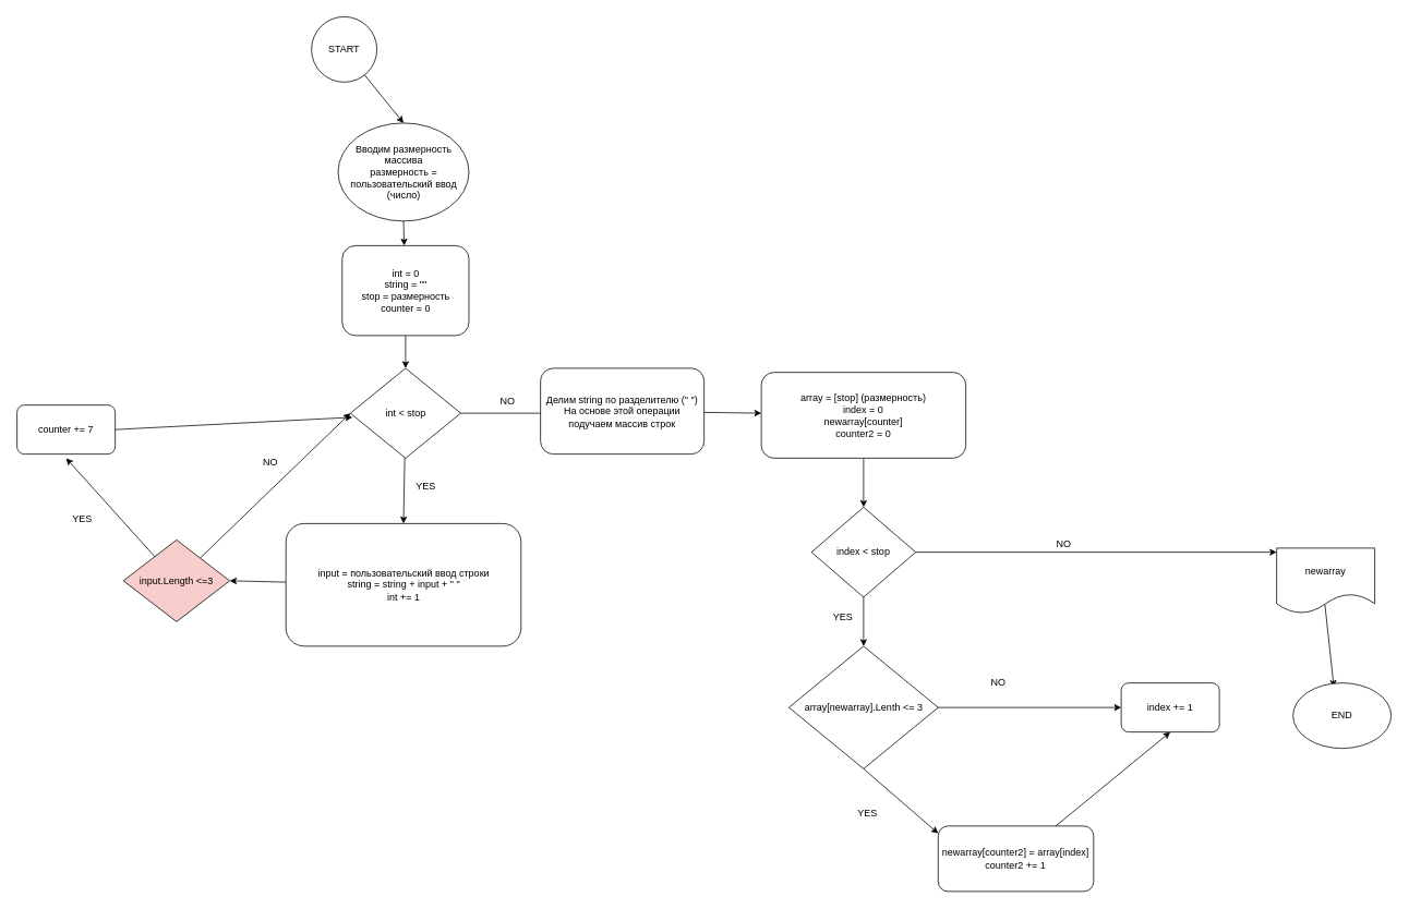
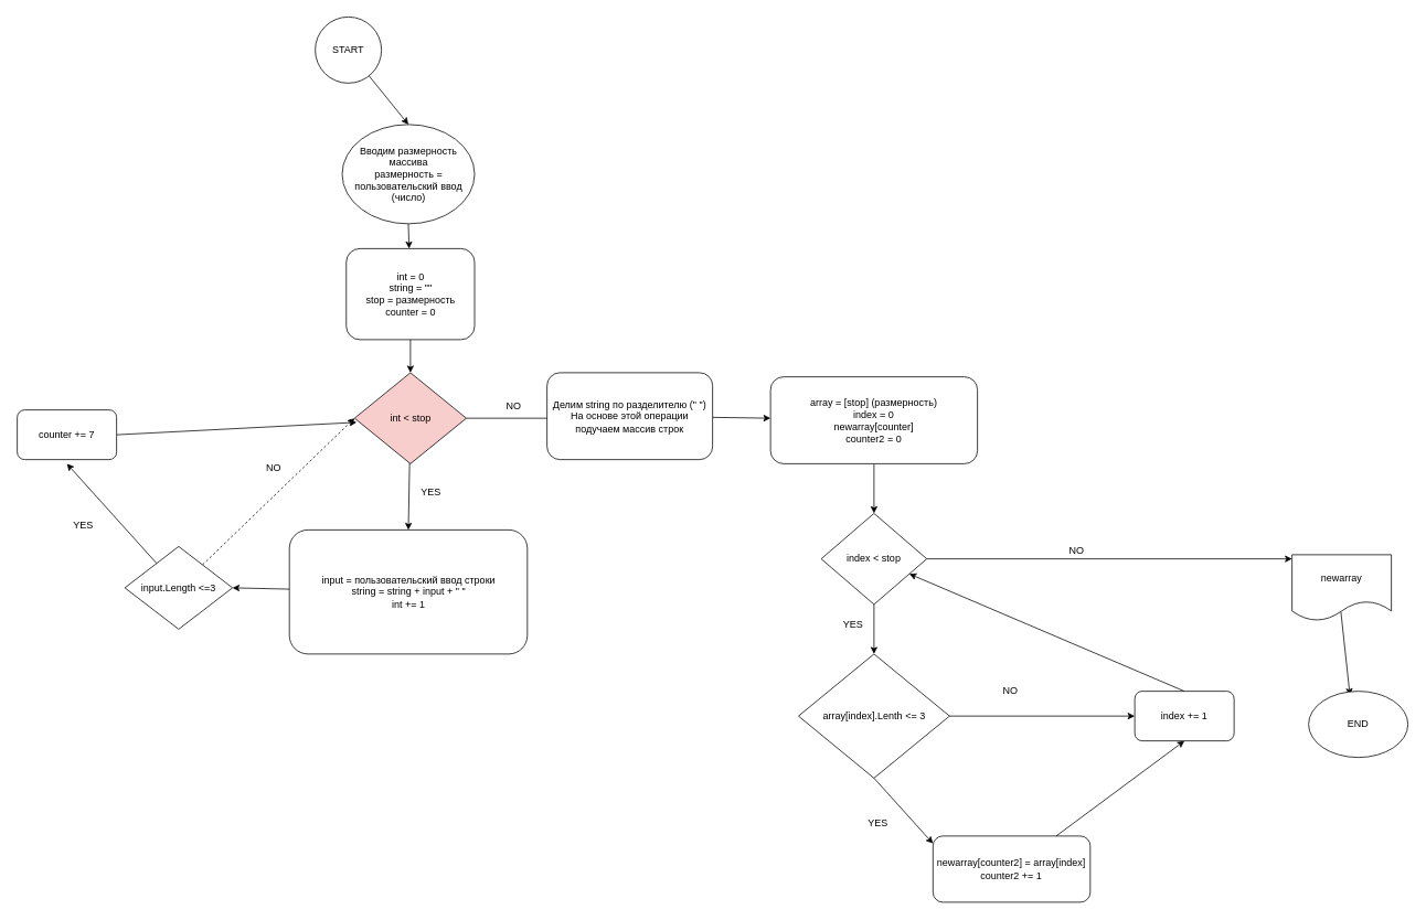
- <mxCell id="8" value="int &amp;lt; stop" style="rhombus;whiteSpace=wrap;html=1;" vertex="1" parent="1"><mxGeometry x="427.5" y="450" width="135" height="110" as="geometry" /></mxCell>
+ <mxCell id="8" value="int &amp;lt; stop" style="rhombus;whiteSpace=wrap;html=1;fillColor=#f8cecc;" vertex="1" parent="1"><mxGeometry x="427.5" y="450" width="135" height="110" as="geometry" /></mxCell>
- <mxCell id="18" style="edgeStyle=none;html=1;entryX=0;entryY=0.5;entryDx=0;entryDy=0;" edge="1" parent="1" source="19" target="8"><mxGeometry relative="1" as="geometry" /></mxCell>
+ <mxCell id="18" style="edgeStyle=none;html=1;entryX=0;entryY=0.5;entryDx=0;entryDy=0;dashed=1;" edge="1" parent="1" source="19" target="8"><mxGeometry relative="1" as="geometry" /></mxCell>
- <mxCell id="19" value="input.Length &amp;lt;=3" style="rhombus;whiteSpace=wrap;html=1;fillColor=#f8cecc;" vertex="1" parent="1"><mxGeometry x="150" y="660" width="130" height="100" as="geometry" /></mxCell>
+ <mxCell id="19" value="input.Length &amp;lt;=3" style="rhombus;whiteSpace=wrap;html=1;" vertex="1" parent="1"><mxGeometry x="150" y="660" width="130" height="100" as="geometry" /></mxCell>
+ <mxCell id="35" style="edgeStyle=none;html=1;exitX=0.5;exitY=0;exitDx=0;exitDy=0;" edge="1" parent="1" source="36" target="26"><mxGeometry relative="1" as="geometry" /></mxCell>
- <mxCell id="29" value="array[newarray].Lenth &amp;lt;= 3" style="rhombus;whiteSpace=wrap;html=1;" vertex="1" parent="1"><mxGeometry x="963.75" y="790" width="182.5" height="150" as="geometry" /></mxCell>
+ <mxCell id="29" value="array[index].Lenth &amp;lt;= 3" style="rhombus;whiteSpace=wrap;html=1;" vertex="1" parent="1"><mxGeometry x="963.75" y="790" width="182.5" height="150" as="geometry" /></mxCell>
- <mxCell id="31" value="newarray[counter2] = array[index]&lt;br&gt;counter2 += 1&lt;br&gt;" style="rounded=1;whiteSpace=wrap;html=1;" vertex="1" parent="1"><mxGeometry x="1146.25" y="1010" width="190" height="80" as="geometry" /></mxCell>
+ <mxCell id="31" value="newarray[counter2] = array[index]&lt;br&gt;counter2 += 1&lt;br&gt;" style="rounded=1;whiteSpace=wrap;html=1;" vertex="1" parent="1"><mxGeometry x="1126.25" y="1010" width="190" height="80" as="geometry" /></mxCell>
